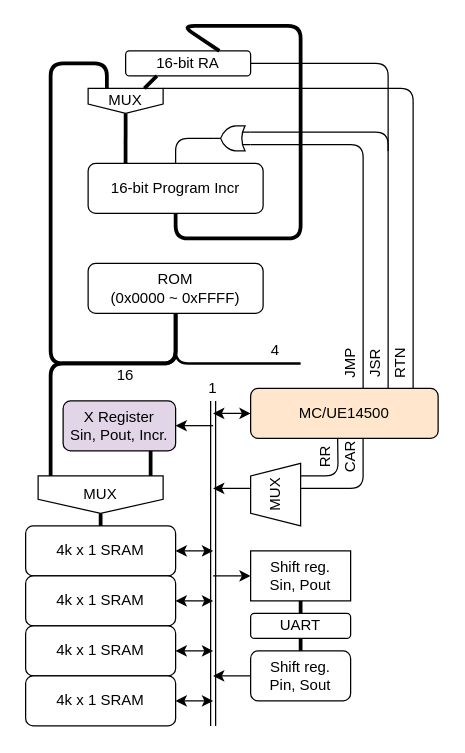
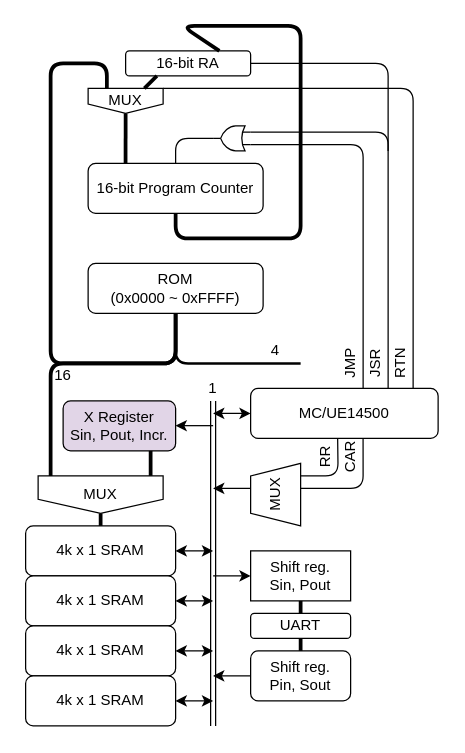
- <mxCell id="11" value="16-bit Program Incr" style="rounded=1;whiteSpace=wrap;html=1;" parent="1" vertex="1"><mxGeometry x="70" y="130" width="140" height="40" as="geometry" /></mxCell>
+ <mxCell id="11" value="16-bit Program Counter" style="rounded=1;whiteSpace=wrap;html=1;" parent="1" vertex="1"><mxGeometry x="70" y="130" width="140" height="40" as="geometry" /></mxCell>
- <mxCell id="7" value="16" style="text;html=1;strokeColor=none;fillColor=none;align=center;verticalAlign=middle;whiteSpace=wrap;rounded=0;" parent="1" vertex="1"><mxGeometry x="80" y="290" width="40" height="20" as="geometry" /></mxCell>
+ <mxCell id="7" value="16" style="text;html=1;strokeColor=none;fillColor=none;align=center;verticalAlign=middle;whiteSpace=wrap;rounded=0;" parent="1" vertex="1"><mxGeometry x="30" y="290" width="40" height="20" as="geometry" /></mxCell>
- <mxCell id="4" value="MC/UE14500" style="rounded=1;whiteSpace=wrap;html=1;fillColor=#ffe6cc;" parent="1" vertex="1"><mxGeometry x="200" y="310" width="150" height="40" as="geometry" /></mxCell>
+ <mxCell id="4" value="MC/UE14500" style="rounded=1;whiteSpace=wrap;html=1;" parent="1" vertex="1"><mxGeometry x="200" y="310" width="150" height="40" as="geometry" /></mxCell>
